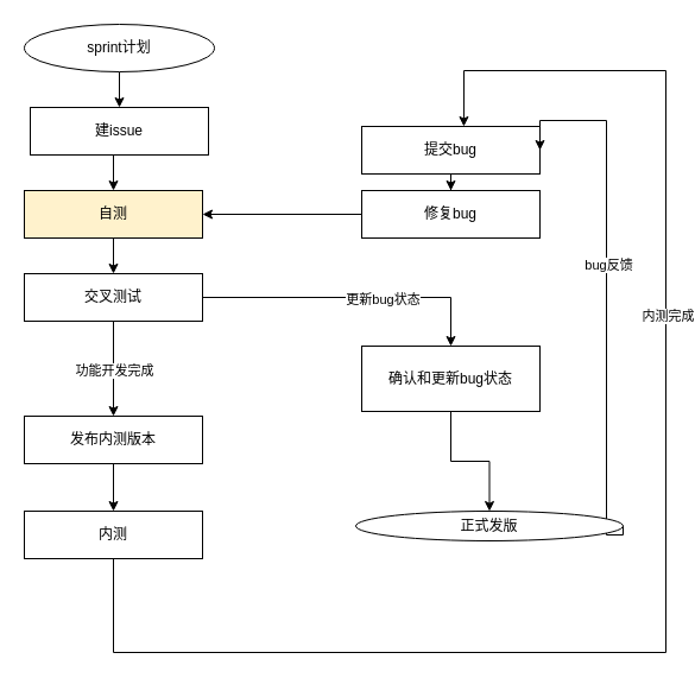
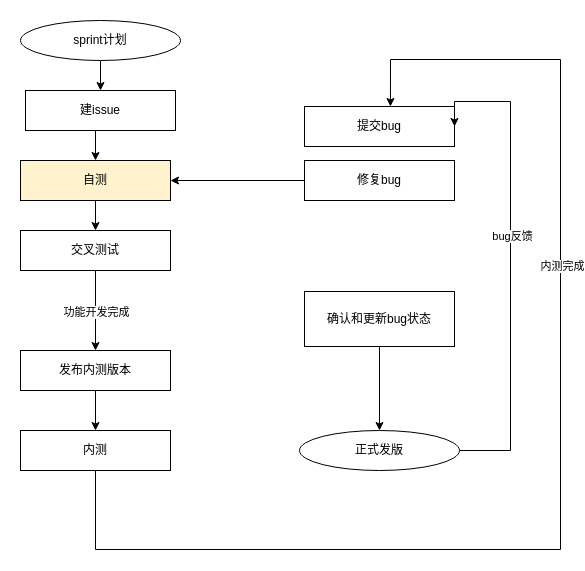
- <mxCell id="18" style="edgeStyle=orthogonalEdgeStyle;rounded=0;orthogonalLoop=1;jettySize=auto;html=1;exitX=0.5;exitY=1;exitDx=0;exitDy=0;" edge="1" parent="1" source="19" target="21"><mxGeometry relative="1" as="geometry" /></mxCell>
- <mxCell id="10" style="edgeStyle=orthogonalEdgeStyle;rounded=0;orthogonalLoop=1;jettySize=auto;html=1;exitX=1;exitY=0.5;exitDx=0;exitDy=0;" edge="1" parent="1" source="12" target="23"><mxGeometry relative="1" as="geometry" /></mxCell>
- <mxCell id="11" value="更新bug状态" style="edgeLabel;html=1;align=center;verticalAlign=middle;resizable=0;points=[];" vertex="1" connectable="0" parent="10"><mxGeometry x="0.209" y="-1" relative="1" as="geometry"><mxPoint as="offset" /></mxGeometry></mxCell>
- <mxCell id="26" value="正式发版" style="ellipse;whiteSpace=wrap;html=1;" vertex="1" parent="1"><mxGeometry x="299" y="430" width="225" height="25" as="geometry" /></mxCell>
+ <mxCell id="26" value="正式发版" style="ellipse;whiteSpace=wrap;html=1;" vertex="1" parent="1"><mxGeometry x="299" y="430" width="160" height="40" as="geometry" /></mxCell>
